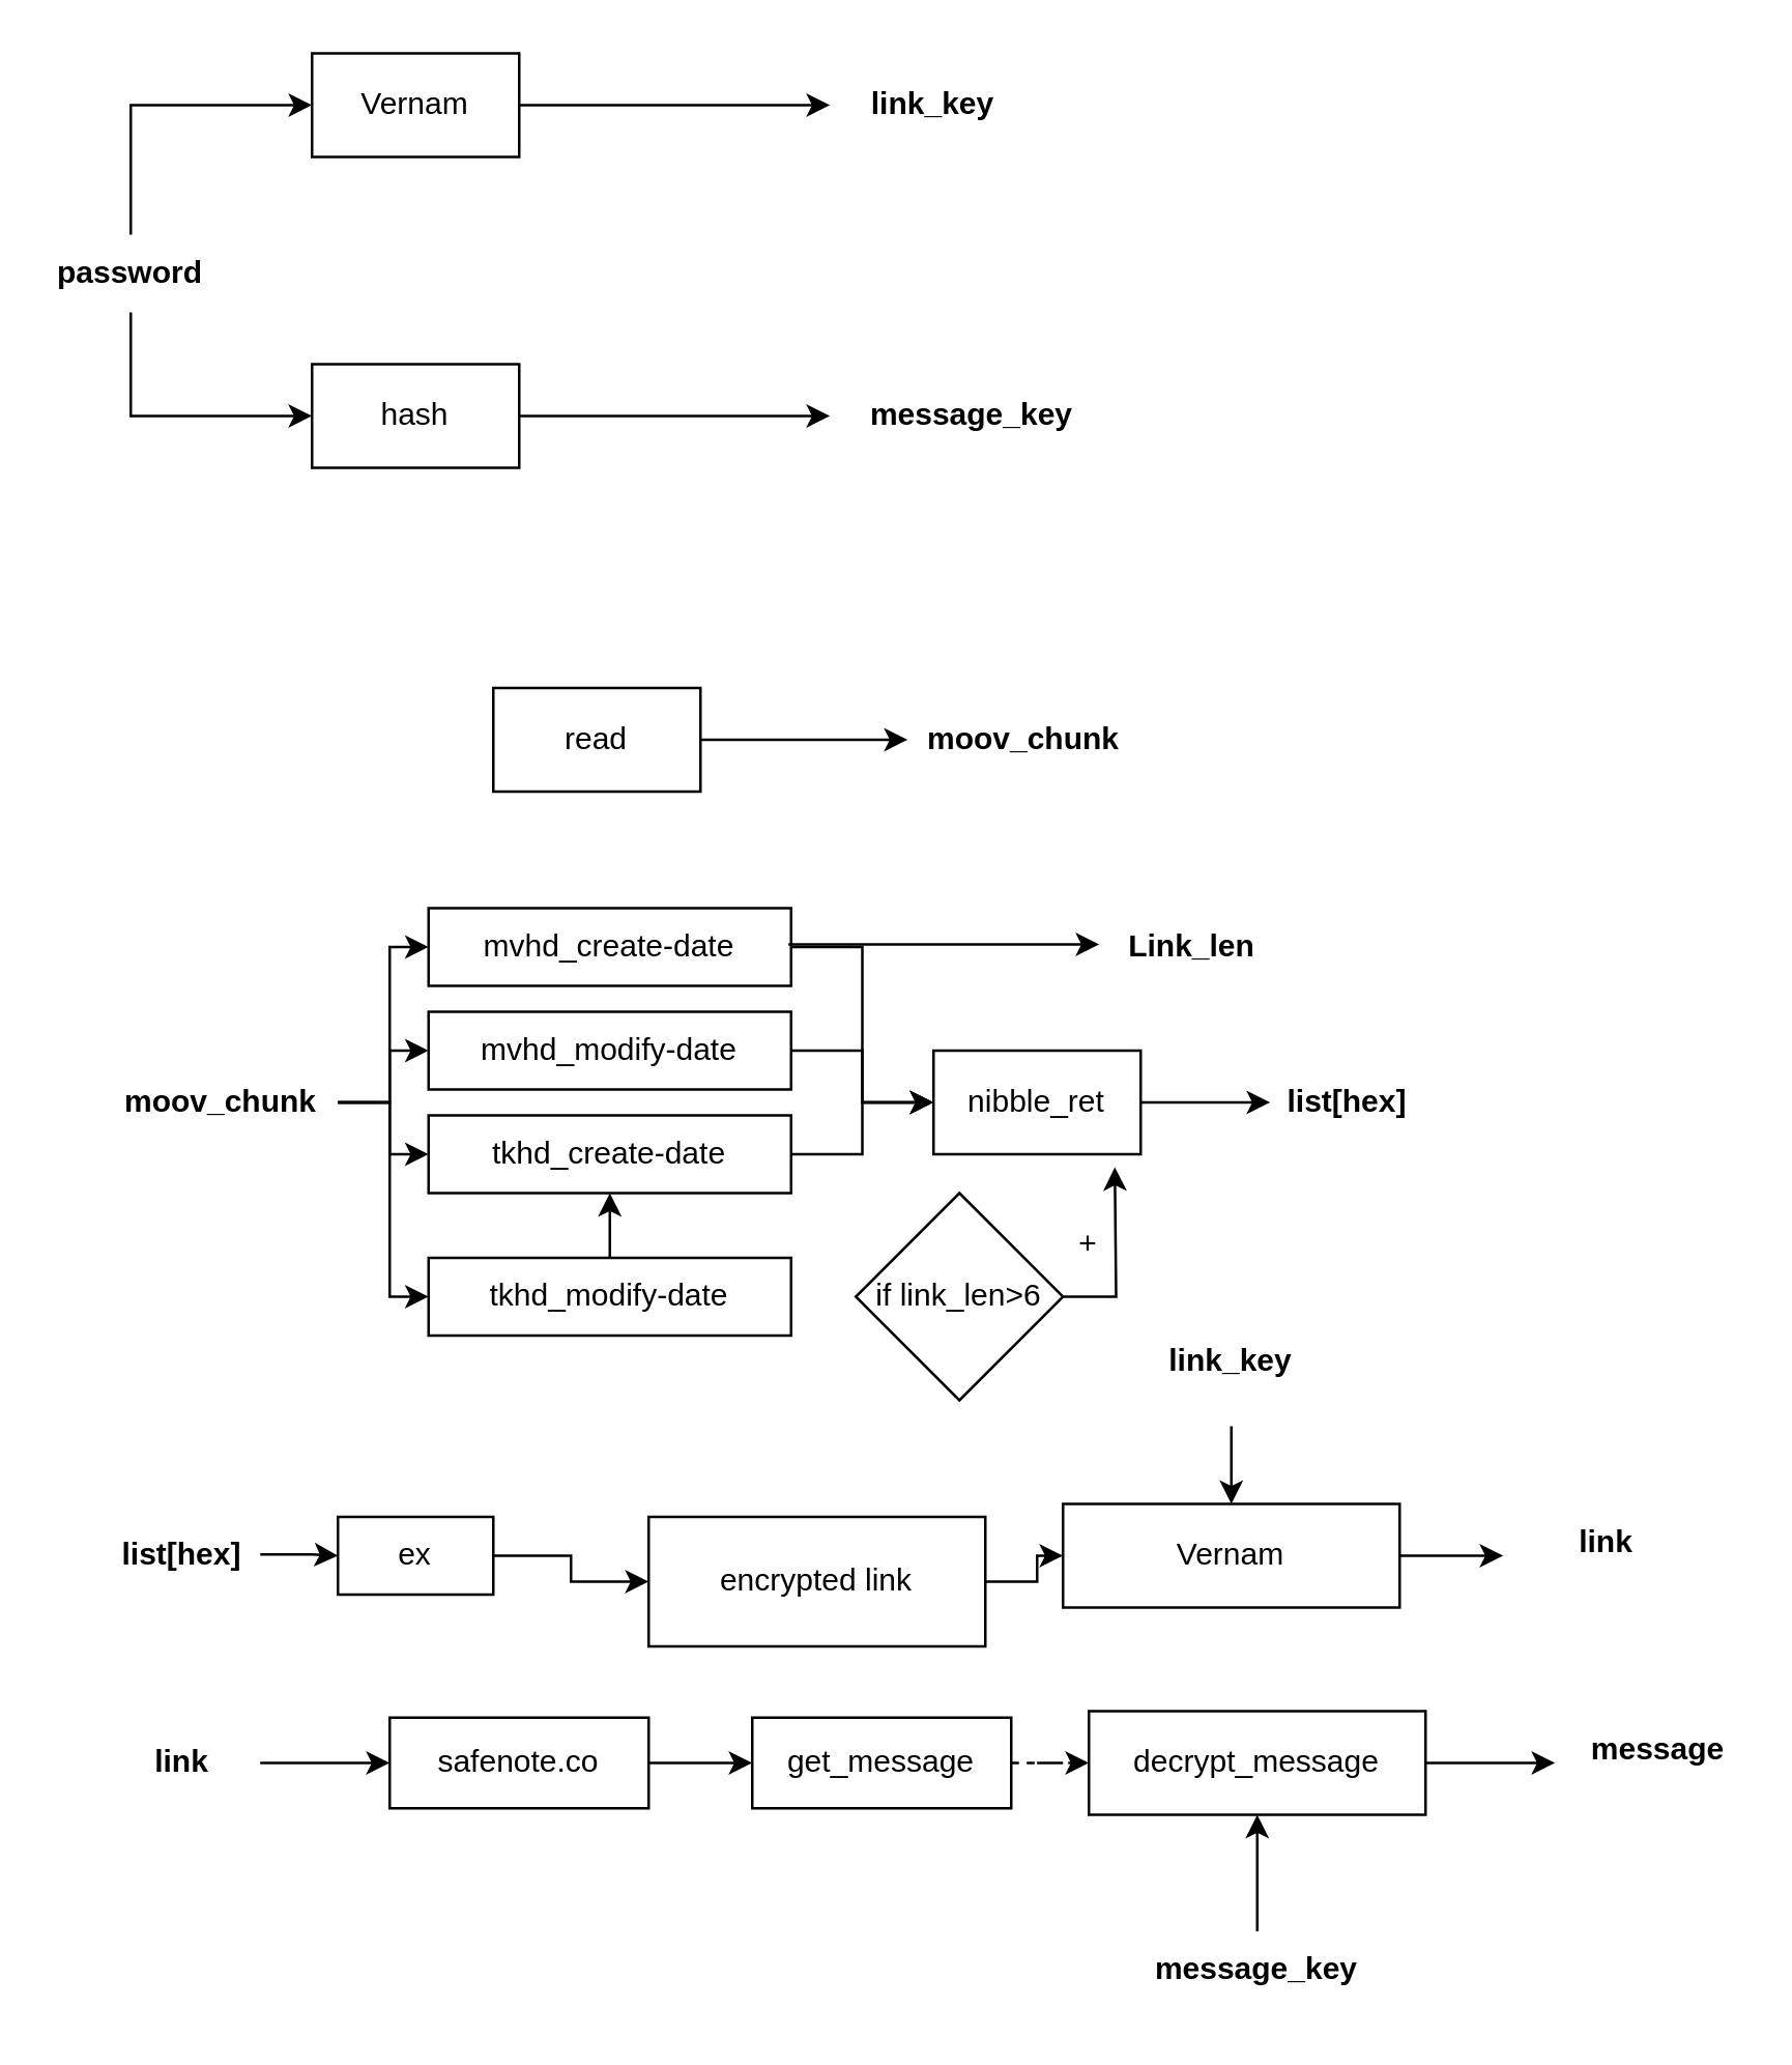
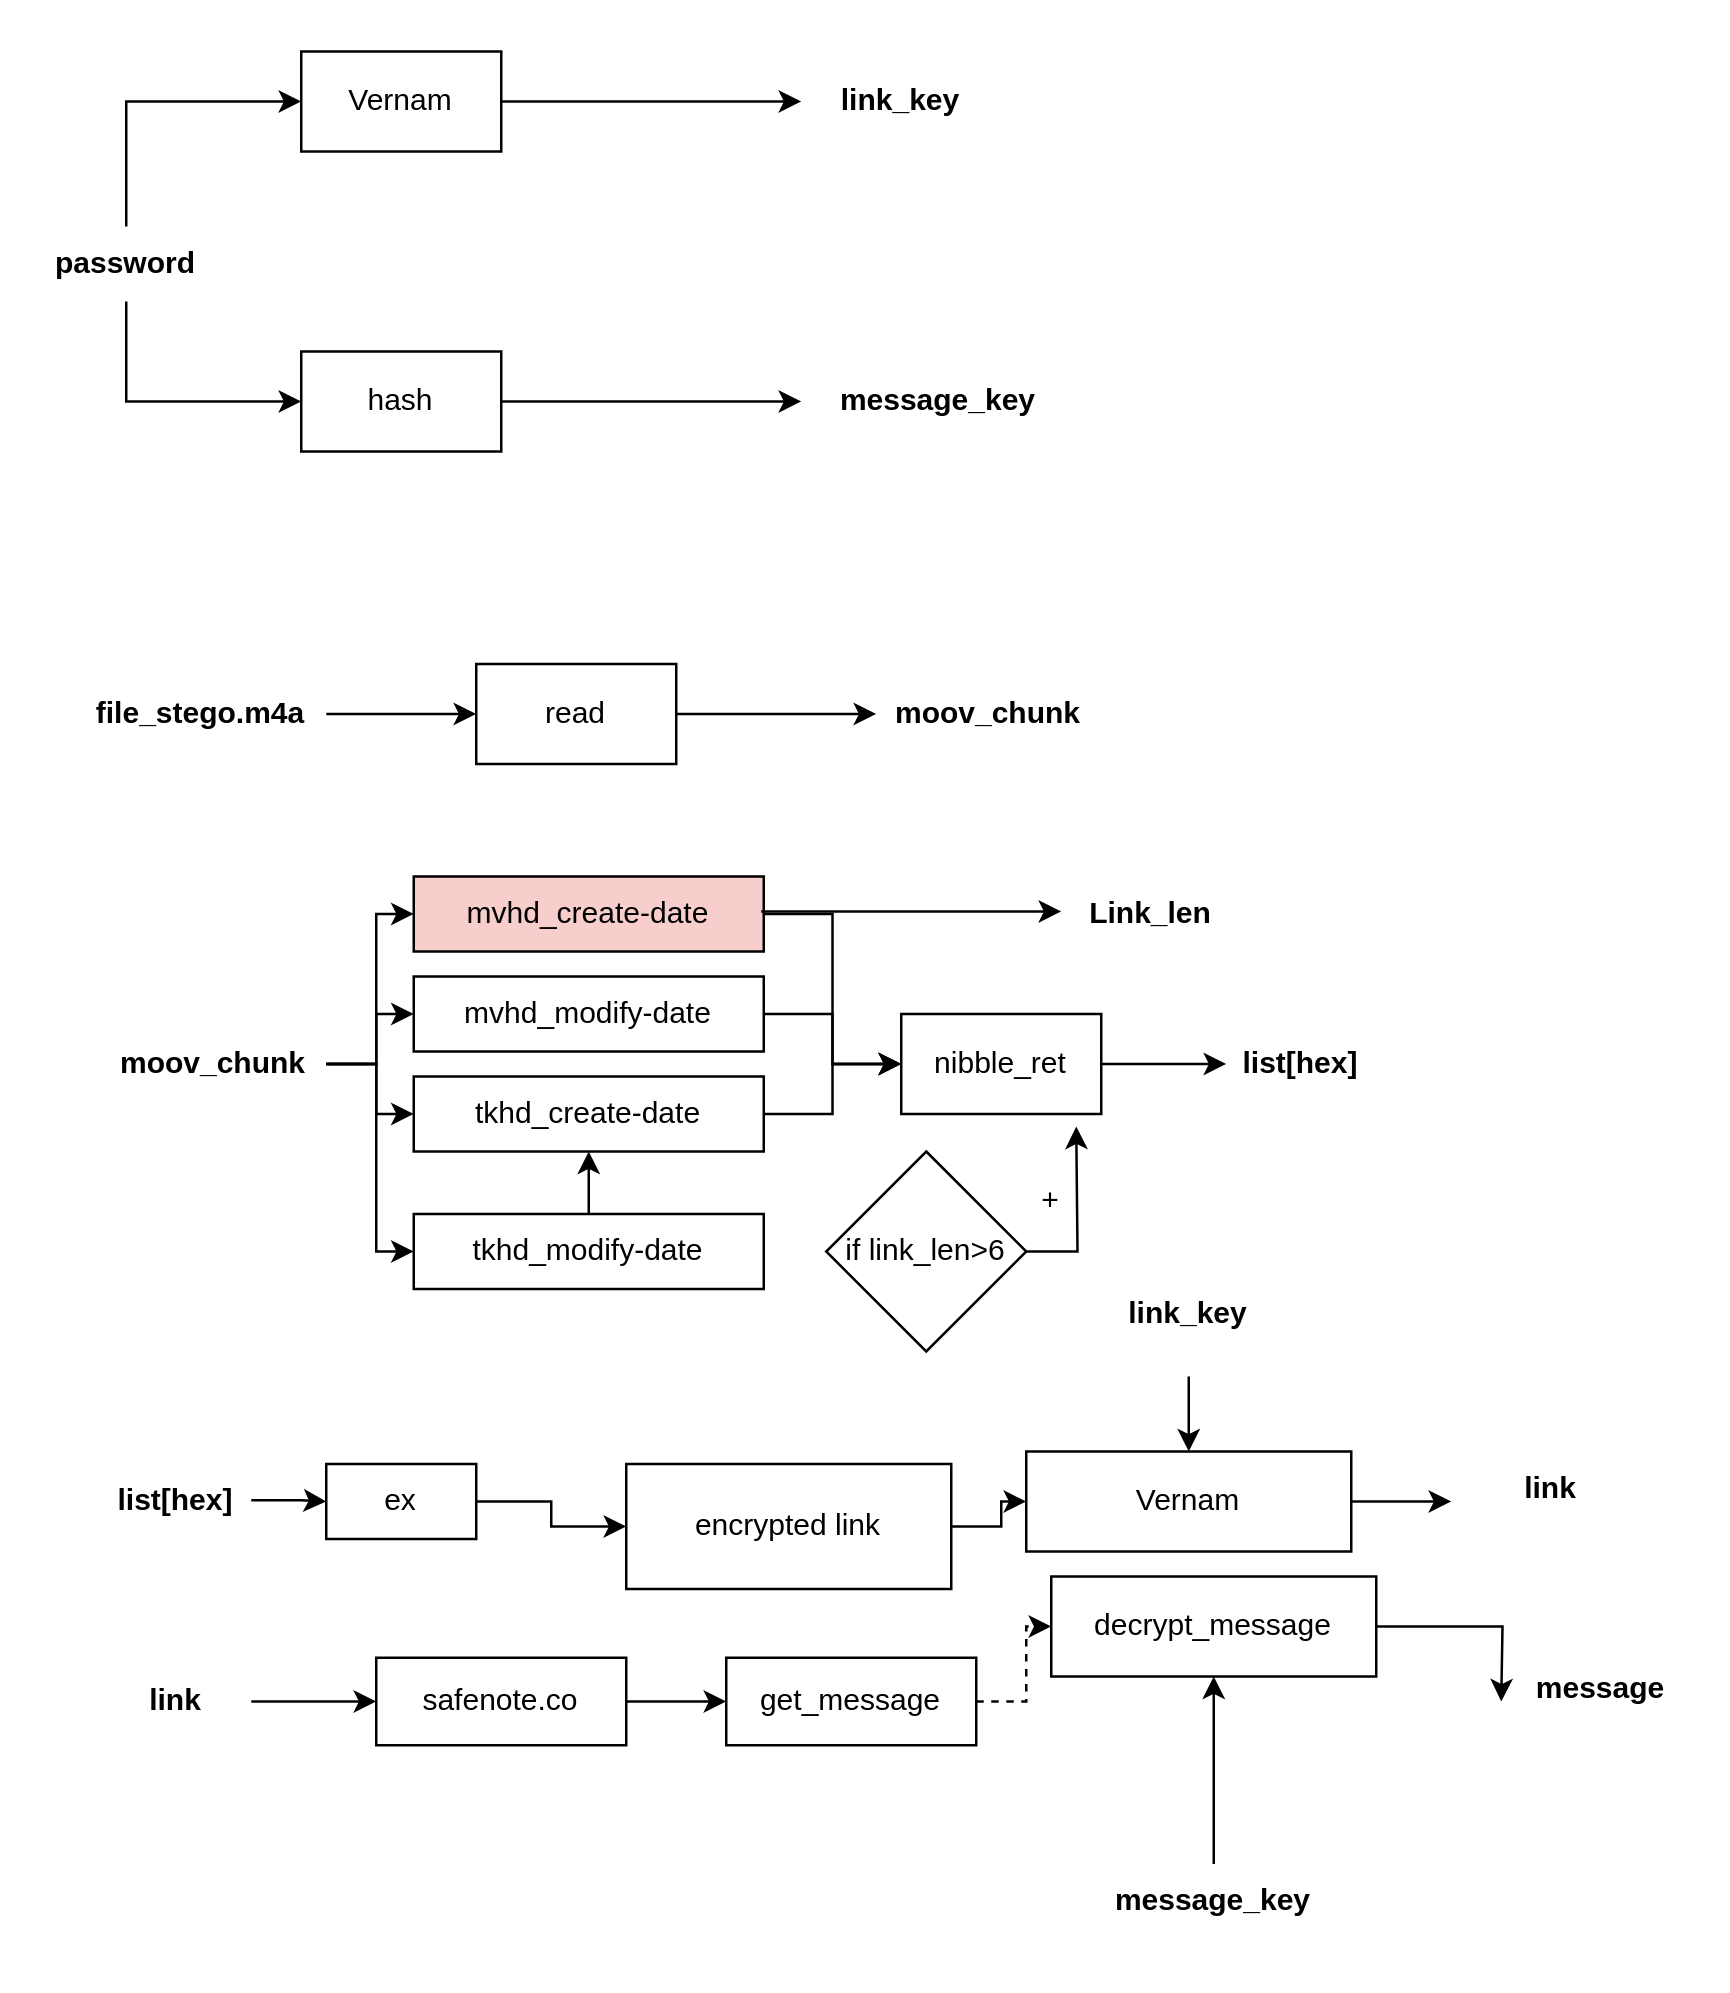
+ <mxCell id="12" value="file_stego.m4a" style="text;html=1;strokeColor=none;fillColor=none;align=center;verticalAlign=middle;whiteSpace=wrap;rounded=0;fontStyle=1" parent="1" vertex="1"><mxGeometry x="30" y="270" width="100" height="30" as="geometry" /></mxCell>
+ <mxCell id="11" style="edgeStyle=orthogonalEdgeStyle;rounded=0;orthogonalLoop=1;jettySize=auto;html=1;entryX=0;entryY=0.5;entryDx=0;entryDy=0;" parent="1" source="12" target="14" edge="1"><mxGeometry relative="1" as="geometry" /></mxCell>
- <mxCell id="22" value="mvhd_create-date" style="rounded=0;whiteSpace=wrap;html=1;" parent="1" vertex="1"><mxGeometry x="165" y="350" width="140" height="30" as="geometry" /></mxCell>
+ <mxCell id="22" value="mvhd_create-date" style="rounded=0;whiteSpace=wrap;html=1;fillColor=#f8cecc;" parent="1" vertex="1"><mxGeometry x="165" y="350" width="140" height="30" as="geometry" /></mxCell>
- <mxCell id="50" value="decrypt_message" style="rounded=0;whiteSpace=wrap;html=1;" parent="1" vertex="1"><mxGeometry x="420" y="660" width="130" height="40" as="geometry" /></mxCell>
+ <mxCell id="50" value="decrypt_message" style="rounded=0;whiteSpace=wrap;html=1;" parent="1" vertex="1"><mxGeometry x="420" y="630" width="130" height="40" as="geometry" /></mxCell>
